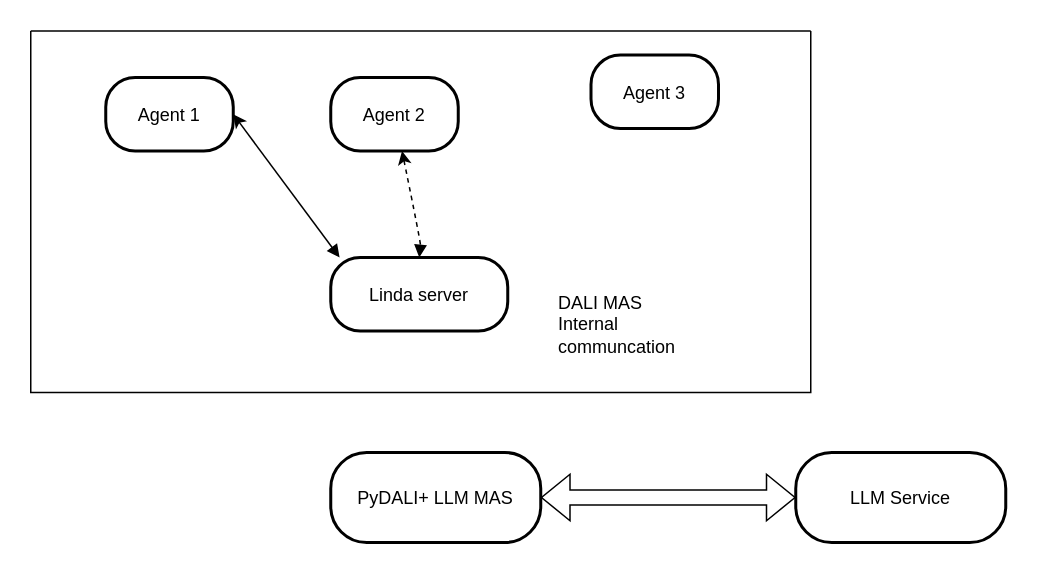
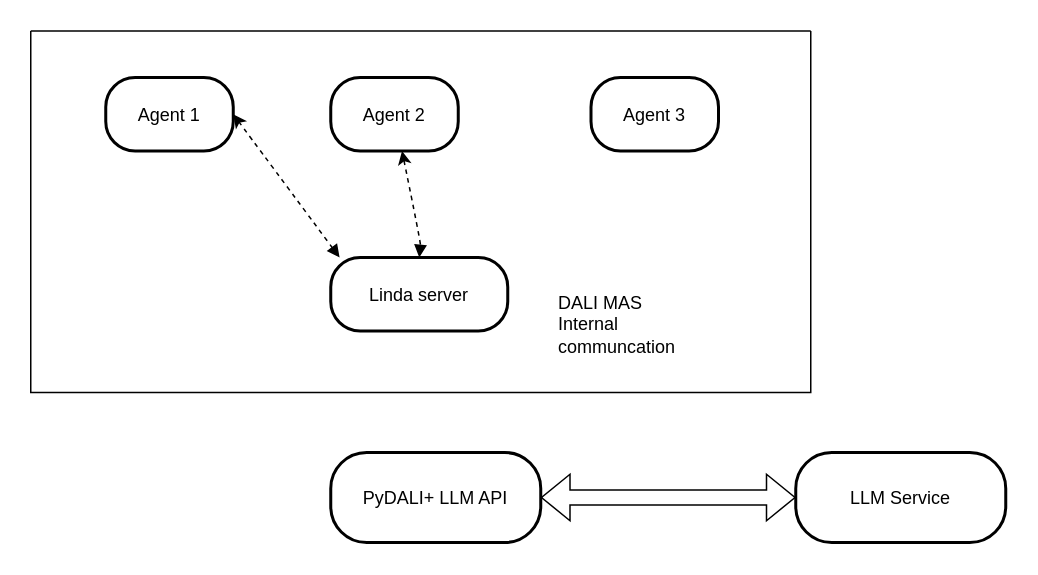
- <mxCell id="4" value="Agent 3" style="rounded=1;arcSize=40;strokeWidth=2" parent="1" vertex="1"><mxGeometry x="393.5" y="36" width="85" height="49" as="geometry" /></mxCell>
+ <mxCell id="4" value="Agent 3" style="rounded=1;arcSize=40;strokeWidth=2" parent="1" vertex="1"><mxGeometry x="393.5" y="51" width="85" height="49" as="geometry" /></mxCell>
- <mxCell id="7" value="" style="curved=1;startArrow=classic;endArrow=block;exitX=1;exitY=0.5;entryX=0.05;entryY=0;startFill=1;exitDx=0;exitDy=0;" parent="1" source="2" target="5" edge="1"><mxGeometry relative="1" as="geometry"><Array as="points" /></mxGeometry></mxCell>
+ <mxCell id="7" value="" style="curved=1;startArrow=classic;endArrow=block;exitX=1;exitY=0.5;entryX=0.05;entryY=0;startFill=1;exitDx=0;exitDy=0;dashed=1;" parent="1" source="2" target="5" edge="1"><mxGeometry relative="1" as="geometry"><Array as="points" /></mxGeometry></mxCell>
- <mxCell id="6" value="PyDALI+ LLM MAS" style="rounded=1;arcSize=40;strokeWidth=2" parent="1" vertex="1"><mxGeometry x="220" y="301" width="140" height="60" as="geometry" /></mxCell>
+ <mxCell id="6" value="PyDALI+ LLM API" style="rounded=1;arcSize=40;strokeWidth=2" parent="1" vertex="1"><mxGeometry x="220" y="301" width="140" height="60" as="geometry" /></mxCell>
